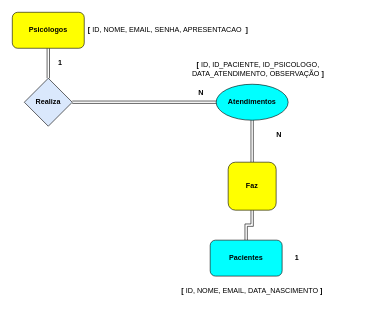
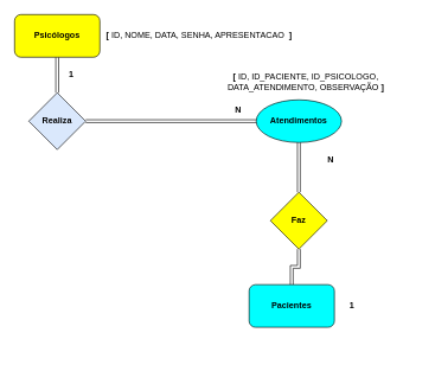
- <mxCell id="8" value="&lt;b&gt;[&lt;/b&gt;&amp;nbsp;ID, NOME, EMAIL, SENHA, APRESENTACAO&amp;nbsp; &lt;b&gt;]&lt;/b&gt;" style="text;html=1;strokeColor=none;fillColor=none;align=center;verticalAlign=middle;whiteSpace=wrap;rounded=0;shadow=0;" parent="1" vertex="1"><mxGeometry x="120" y="35" width="320" height="30" as="geometry" /></mxCell>
+ <mxCell id="8" value="&lt;b&gt;[&lt;/b&gt;&amp;nbsp;ID, NOME, DATA, SENHA, APRESENTACAO&amp;nbsp; &lt;b&gt;]&lt;/b&gt;" style="text;html=1;strokeColor=none;fillColor=none;align=center;verticalAlign=middle;whiteSpace=wrap;rounded=0;shadow=0;" parent="1" vertex="1"><mxGeometry x="120" y="35" width="320" height="30" as="geometry" /></mxCell>
- <mxCell id="16" value="&lt;b&gt;Faz&lt;/b&gt;" style="whiteSpace=wrap;html=1;shadow=0;strokeColor=#000000;fillColor=#FFFF00;rounded=1;" parent="1" vertex="1"><mxGeometry x="380" y="270" width="80" height="80" as="geometry" /></mxCell>
+ <mxCell id="16" value="&lt;b&gt;Faz&lt;/b&gt;" style="rhombus;whiteSpace=wrap;html=1;shadow=0;strokeColor=#000000;fillColor=#FFFF00;" parent="1" vertex="1"><mxGeometry x="380" y="270" width="80" height="80" as="geometry" /></mxCell>
- <mxCell id="9" value="&lt;b&gt;[&lt;/b&gt;&amp;nbsp;ID, NOME, EMAIL, DATA_NASCIMENTO&amp;nbsp;&lt;b&gt;]&lt;/b&gt;" style="text;html=1;strokeColor=none;fillColor=none;align=center;verticalAlign=middle;whiteSpace=wrap;rounded=0;shadow=0;" parent="1" vertex="1"><mxGeometry x="260" y="470" width="320" height="30" as="geometry" /></mxCell>
